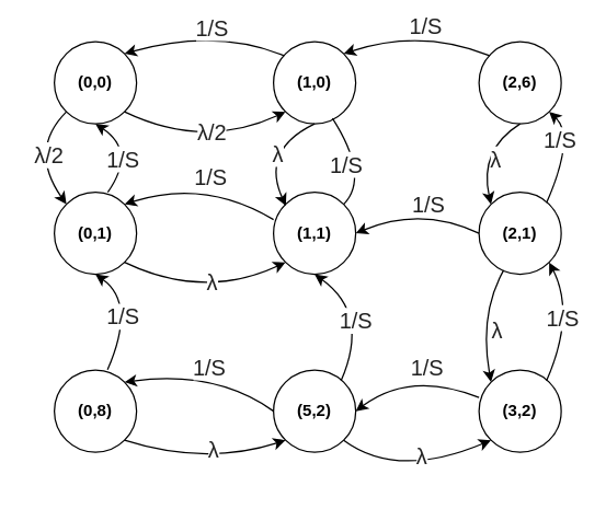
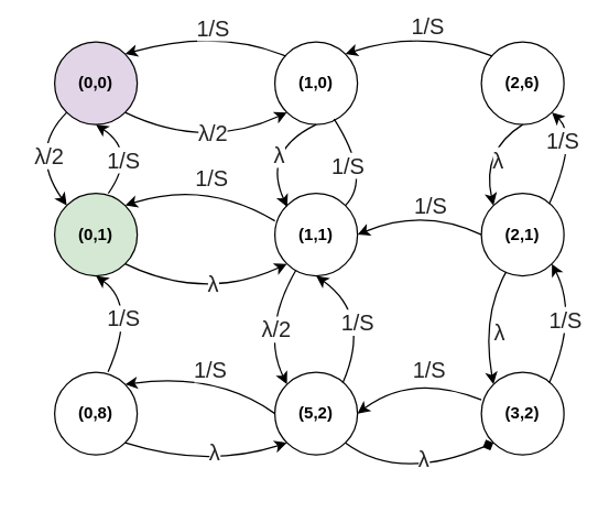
- <mxCell id="2" value="&lt;b&gt;(0,0)&lt;/b&gt;" style="ellipse;whiteSpace=wrap;html=1;aspect=fixed;" vertex="1" parent="1"><mxGeometry x="39" y="30" width="60" height="60" as="geometry" /></mxCell>
+ <mxCell id="2" value="&lt;b&gt;(0,0)&lt;/b&gt;" style="ellipse;whiteSpace=wrap;html=1;aspect=fixed;fillColor=#e1d5e7;" vertex="1" parent="1"><mxGeometry x="39" y="30" width="60" height="60" as="geometry" /></mxCell>
- <mxCell id="6" value="&lt;b&gt;(0,1)&lt;/b&gt;" style="ellipse;whiteSpace=wrap;html=1;aspect=fixed;" vertex="1" parent="1"><mxGeometry x="39" y="140" width="60" height="60" as="geometry" /></mxCell>
+ <mxCell id="6" value="&lt;b&gt;(0,1)&lt;/b&gt;" style="ellipse;whiteSpace=wrap;html=1;aspect=fixed;fillColor=#d5e8d4;" vertex="1" parent="1"><mxGeometry x="39" y="140" width="60" height="60" as="geometry" /></mxCell>
+ <mxCell id="21" value="" style="endArrow=classic;html=1;entryX=0;entryY=0;entryDx=0;entryDy=0;curved=1;" edge="1" parent="1" source="5" target="8"><mxGeometry width="50" height="50" relative="1" as="geometry"><mxPoint x="187.787" y="212.213" as="sourcePoint" /><mxPoint x="187.787" y="299.787" as="targetPoint" /><Array as="points"><mxPoint x="189" y="240" /></Array></mxGeometry></mxCell>
+ <mxCell id="22" value="&lt;span style=&quot;color: rgb(34 , 34 , 34) ; font-family: &amp;#34;arial&amp;#34; , sans-serif ; font-size: 16px ; text-align: left ; white-space: normal&quot;&gt;λ/2&lt;/span&gt;" style="text;html=1;resizable=0;points=[];align=center;verticalAlign=middle;labelBackgroundColor=#ffffff;" vertex="1" connectable="0" parent="21"><mxGeometry x="0.152" y="10" relative="1" as="geometry"><mxPoint as="offset" /></mxGeometry></mxCell>
- <mxCell id="13" value="" style="endArrow=classic;html=1;exitX=1;exitY=1;exitDx=0;exitDy=0;curved=1;entryX=0;entryY=1;entryDx=0;entryDy=0;" edge="1" parent="1" source="8" target="9"><mxGeometry width="50" height="50" relative="1" as="geometry"><mxPoint x="100.213" y="331.213" as="sourcePoint" /><mxPoint x="349" y="300" as="targetPoint" /><Array as="points"><mxPoint x="289" y="350" /></Array></mxGeometry></mxCell>
+ <mxCell id="13" value="" style="endArrow=diamond;html=1;exitX=1;exitY=1;exitDx=0;exitDy=0;curved=1;entryX=0;entryY=1;entryDx=0;entryDy=0;" edge="1" parent="1" source="8" target="9"><mxGeometry width="50" height="50" relative="1" as="geometry"><mxPoint x="100.213" y="331.213" as="sourcePoint" /><mxPoint x="349" y="300" as="targetPoint" /><Array as="points"><mxPoint x="289" y="350" /></Array></mxGeometry></mxCell>
